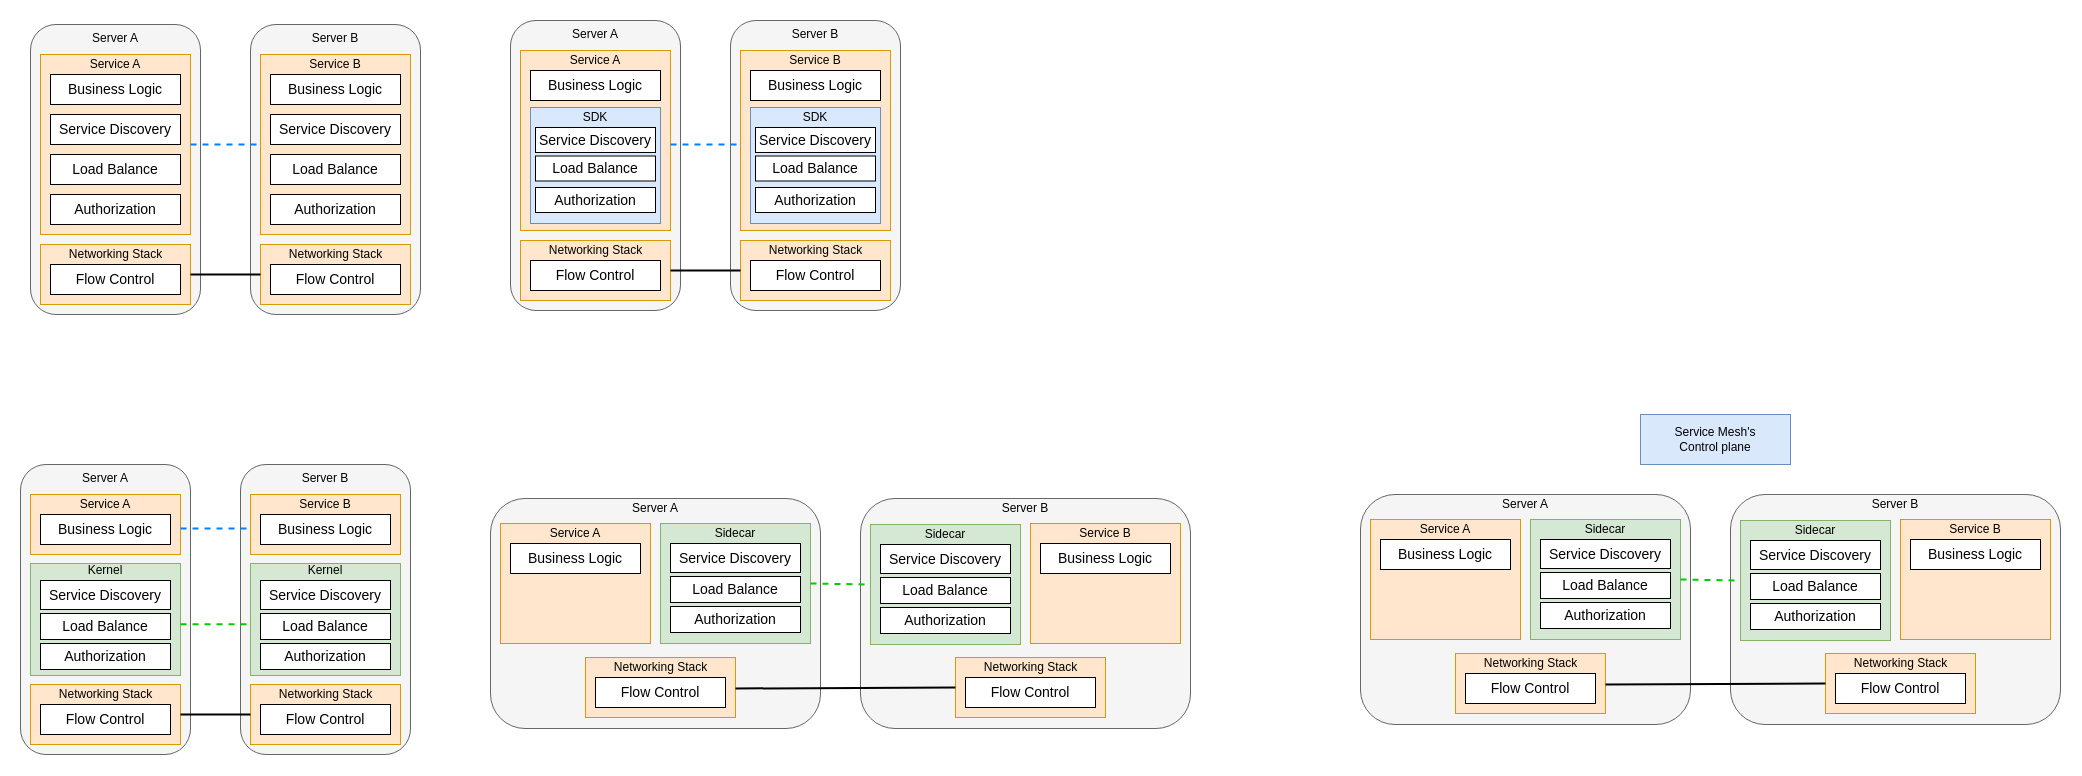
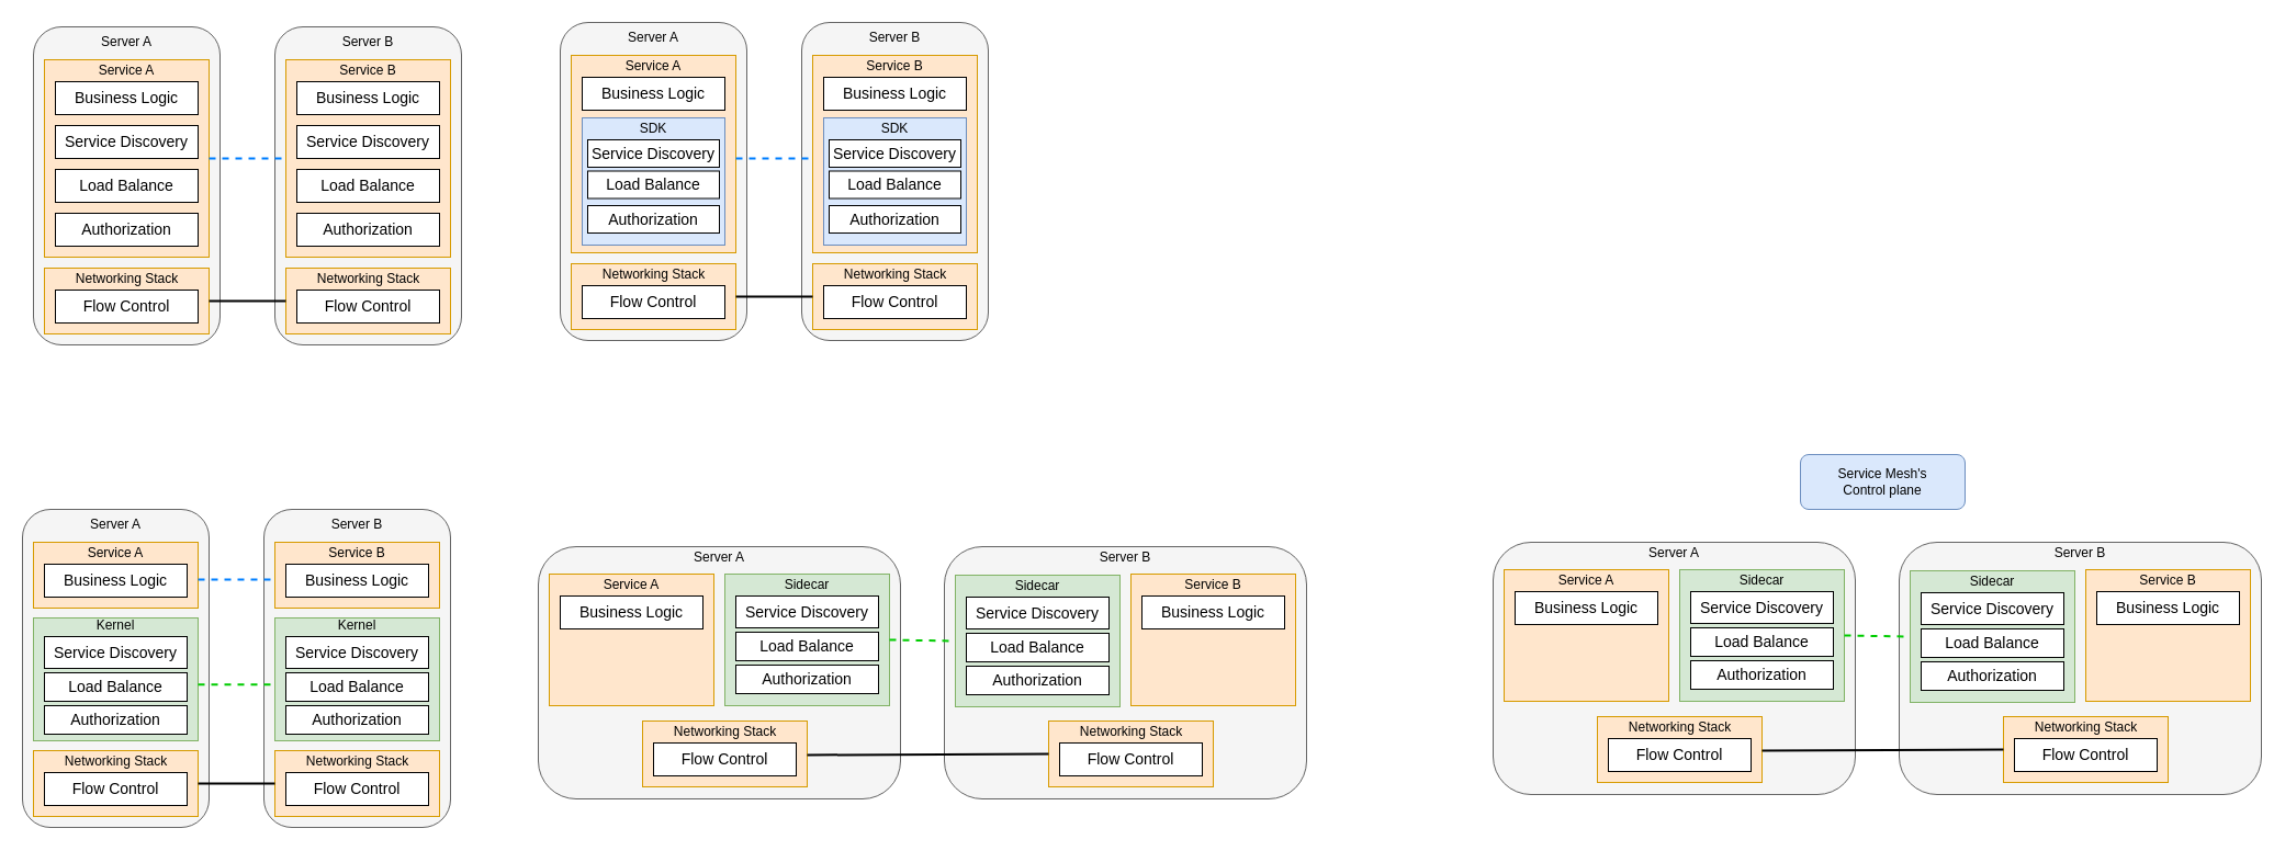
- <mxCell id="155" value="Service Mesh's &lt;br&gt;Control plane" style="rounded=0;whiteSpace=wrap;html=1;fillColor=#dae8fc;strokeColor=#6c8ebf;" vertex="1" parent="1"><mxGeometry x="1640" y="414" width="150" height="50" as="geometry" /></mxCell>
+ <mxCell id="155" value="Service Mesh's &lt;br&gt;Control plane" style="whiteSpace=wrap;html=1;fillColor=#dae8fc;strokeColor=#6c8ebf;rounded=1;" vertex="1" parent="1"><mxGeometry x="1640" y="414" width="150" height="50" as="geometry" /></mxCell>
